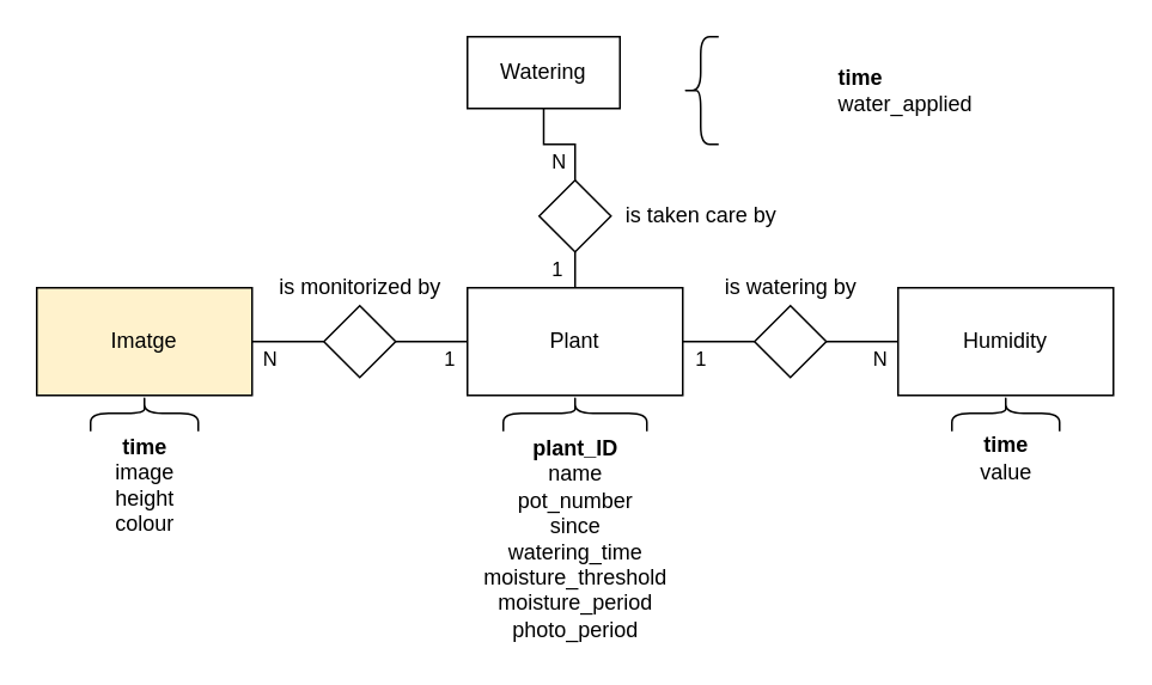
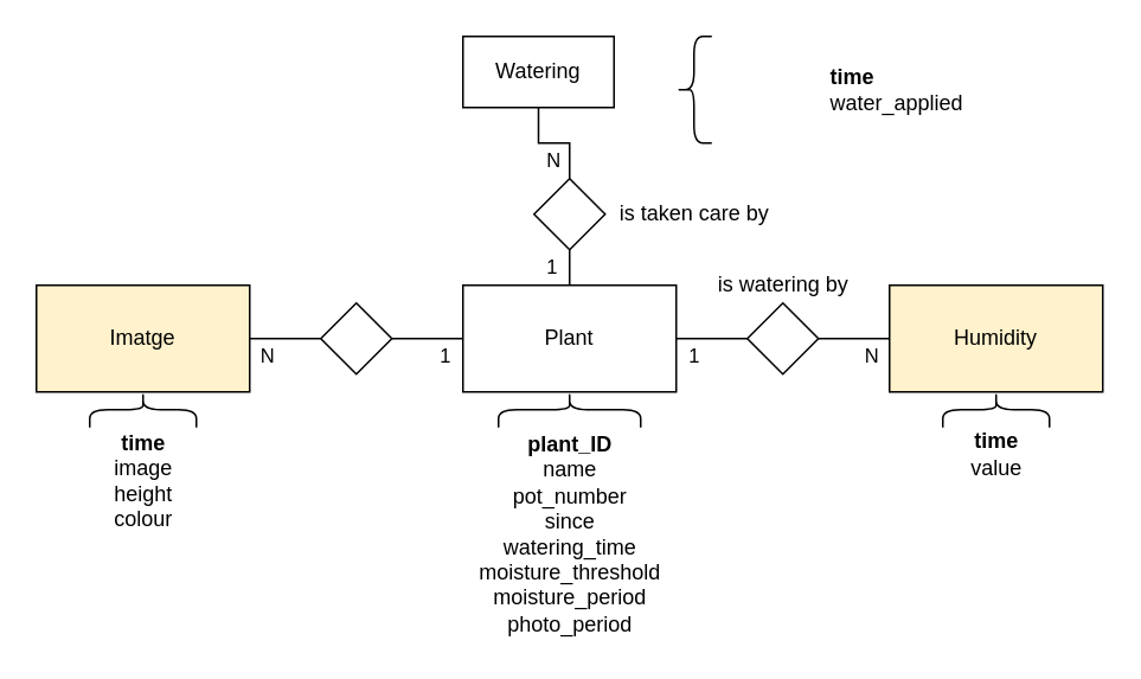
- <mxCell id="12" value="is monitorized by" style="text;html=1;resizable=0;points=[];autosize=1;align=center;verticalAlign=top;spacingTop=-4;" parent="1" vertex="1"><mxGeometry x="145" y="150" width="110" height="20" as="geometry" /></mxCell>
- <mxCell id="2" value="Humidity" style="rounded=0;whiteSpace=wrap;html=1;" parent="1" vertex="1"><mxGeometry x="500" y="160" width="120" height="60" as="geometry" /></mxCell>
+ <mxCell id="2" value="Humidity" style="rounded=0;whiteSpace=wrap;html=1;fillColor=#fff2cc;" parent="1" vertex="1"><mxGeometry x="500" y="160" width="120" height="60" as="geometry" /></mxCell>
